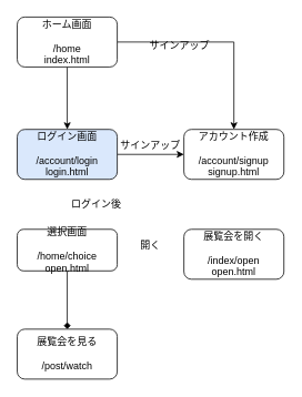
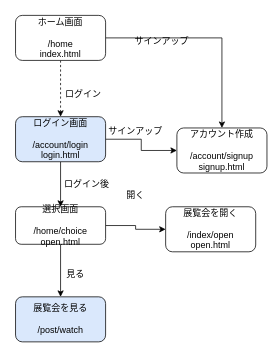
- <mxCell id="2" style="edgeStyle=orthogonalEdgeStyle;rounded=0;orthogonalLoop=1;jettySize=auto;html=1;entryX=0.5;entryY=0;entryDx=0;entryDy=0;" edge="1" parent="1" source="4" target="7"><mxGeometry relative="1" as="geometry" /></mxCell>
+ <mxCell id="2" style="edgeStyle=orthogonalEdgeStyle;rounded=0;orthogonalLoop=1;jettySize=auto;html=1;entryX=0.5;entryY=0;entryDx=0;entryDy=0;dashed=1;" edge="1" parent="1" source="4" target="7"><mxGeometry relative="1" as="geometry" /></mxCell>
+ <mxCell id="8" value="ログイン" style="text;html=1;align=center;verticalAlign=middle;resizable=0;points=[];autosize=1;strokeColor=none;fillColor=none;" vertex="1" parent="1"><mxGeometry x="80" y="115" width="60" height="20" as="geometry" /></mxCell>
- <mxCell id="9" value="アカウント作成&lt;br&gt;&lt;br&gt;/account/signup&lt;br&gt;signup.html" style="rounded=1;whiteSpace=wrap;html=1;" vertex="1" parent="1"><mxGeometry x="220" y="155" width="120" height="60" as="geometry" /></mxCell>
+ <mxCell id="9" value="アカウント作成&lt;br&gt;&lt;br&gt;/account/signup&lt;br&gt;signup.html" style="rounded=1;whiteSpace=wrap;html=1;" vertex="1" parent="1"><mxGeometry x="235" y="170" width="120" height="60" as="geometry" /></mxCell>
+ <mxCell id="6" style="edgeStyle=orthogonalEdgeStyle;rounded=0;orthogonalLoop=1;jettySize=auto;html=1;entryX=0.5;entryY=0;entryDx=0;entryDy=0;" edge="1" parent="1" source="7" target="14"><mxGeometry relative="1" as="geometry" /></mxCell>
- <mxCell id="18" value="開く" style="text;html=1;strokeColor=none;fillColor=none;align=center;verticalAlign=middle;whiteSpace=wrap;rounded=0;" vertex="1" parent="1"><mxGeometry x="160" y="285" width="40" height="20" as="geometry" /></mxCell>
+ <mxCell id="18" value="開く" style="text;html=1;strokeColor=none;fillColor=none;align=center;verticalAlign=middle;whiteSpace=wrap;rounded=0;" vertex="1" parent="1"><mxGeometry x="160" y="250" width="40" height="20" as="geometry" /></mxCell>
+ <mxCell id="12" style="edgeStyle=orthogonalEdgeStyle;rounded=0;orthogonalLoop=1;jettySize=auto;html=1;entryX=0;entryY=0.5;entryDx=0;entryDy=0;" edge="1" parent="1" source="14" target="17"><mxGeometry relative="1" as="geometry" /></mxCell>
+ <mxCell id="19" value="見る" style="text;html=1;strokeColor=none;fillColor=none;align=center;verticalAlign=middle;whiteSpace=wrap;rounded=0;" vertex="1" parent="1"><mxGeometry x="80" y="355" width="40" height="20" as="geometry" /></mxCell>
- <mxCell id="13" style="edgeStyle=orthogonalEdgeStyle;rounded=0;orthogonalLoop=1;jettySize=auto;html=1;entryX=0.5;entryY=0;entryDx=0;entryDy=0;endArrow=diamond;" edge="1" parent="1" source="14" target="16"><mxGeometry relative="1" as="geometry" /></mxCell>
+ <mxCell id="13" style="edgeStyle=orthogonalEdgeStyle;rounded=0;orthogonalLoop=1;jettySize=auto;html=1;entryX=0.5;entryY=0;entryDx=0;entryDy=0;" edge="1" parent="1" source="14" target="16"><mxGeometry relative="1" as="geometry" /></mxCell>
- <mxCell id="16" value="展覧会を見る&lt;br&gt;&lt;br&gt;/post/watch&lt;br&gt;" style="rounded=1;whiteSpace=wrap;html=1;" vertex="1" parent="1"><mxGeometry x="20" y="395" width="120" height="60" as="geometry" /></mxCell>
+ <mxCell id="16" value="展覧会を見る&lt;br&gt;&lt;br&gt;/post/watch&lt;br&gt;" style="rounded=1;whiteSpace=wrap;html=1;fillColor=#dae8fc;" vertex="1" parent="1"><mxGeometry x="20" y="395" width="120" height="60" as="geometry" /></mxCell>
